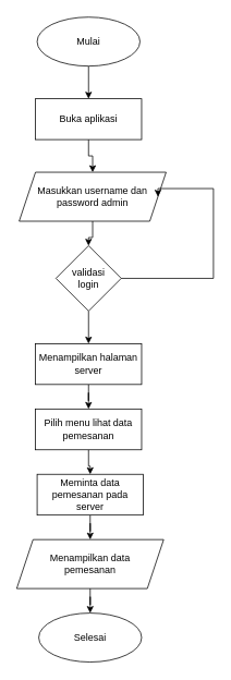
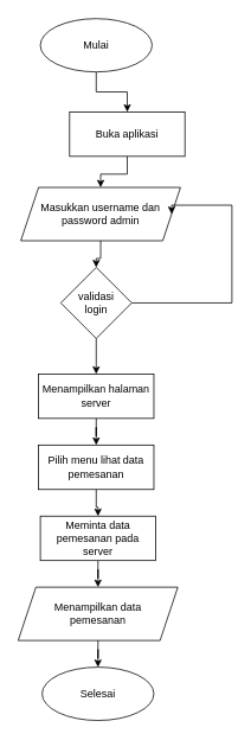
- <mxCell id="5" value="Buka aplikasi" style="rounded=0;whiteSpace=wrap;html=1;" parent="1" vertex="1"><mxGeometry x="43" y="120" width="130" height="50" as="geometry" /></mxCell>
+ <mxCell id="5" value="Buka aplikasi" style="rounded=0;whiteSpace=wrap;html=1;" parent="1" vertex="1"><mxGeometry x="78" y="125" width="130" height="50" as="geometry" /></mxCell>
